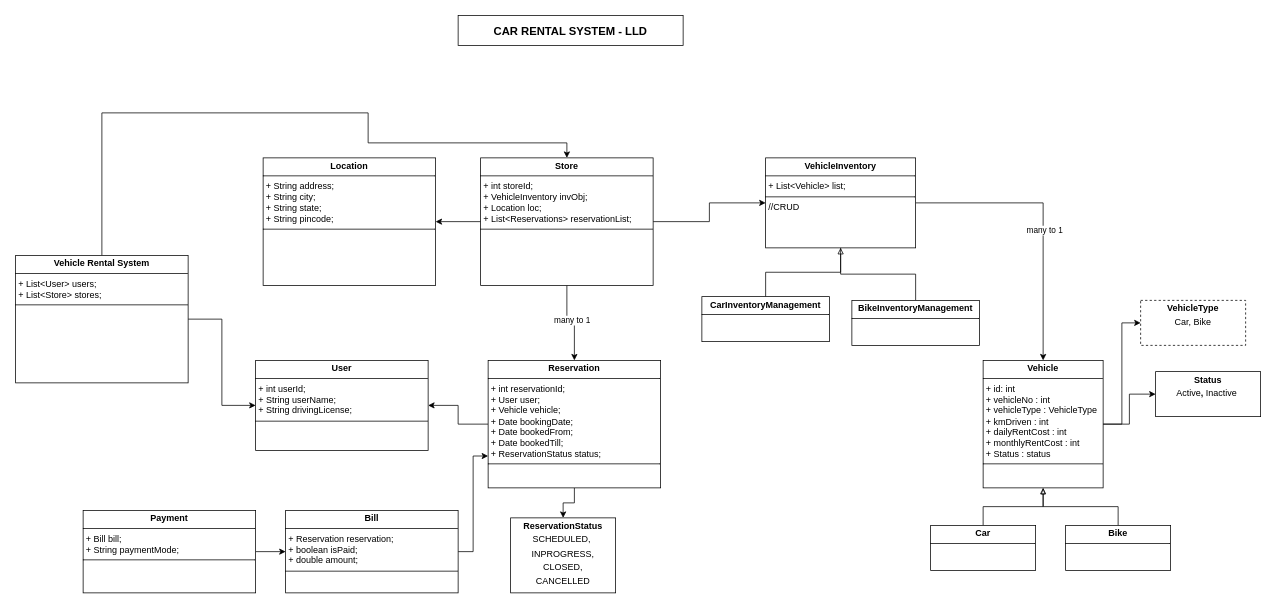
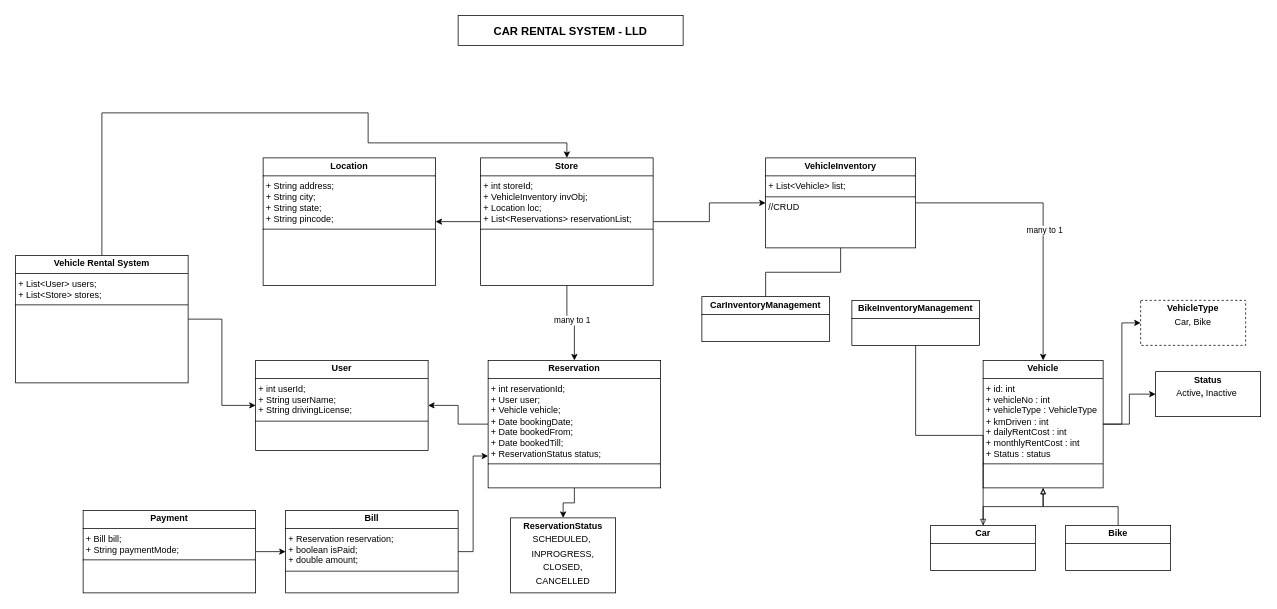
- <mxCell id="21" value="" style="edgeStyle=orthogonalEdgeStyle;rounded=0;orthogonalLoop=1;jettySize=auto;html=1;endArrow=block;endFill=0;" edge="1" parent="1" source="22" target="18"><mxGeometry relative="1" as="geometry" /></mxCell>
+ <mxCell id="21" value="" style="edgeStyle=orthogonalEdgeStyle;rounded=0;orthogonalLoop=1;jettySize=auto;html=1;endArrow=block;endFill=0;" edge="1" parent="1" source="22" target="8"><mxGeometry relative="1" as="geometry" /></mxCell>
